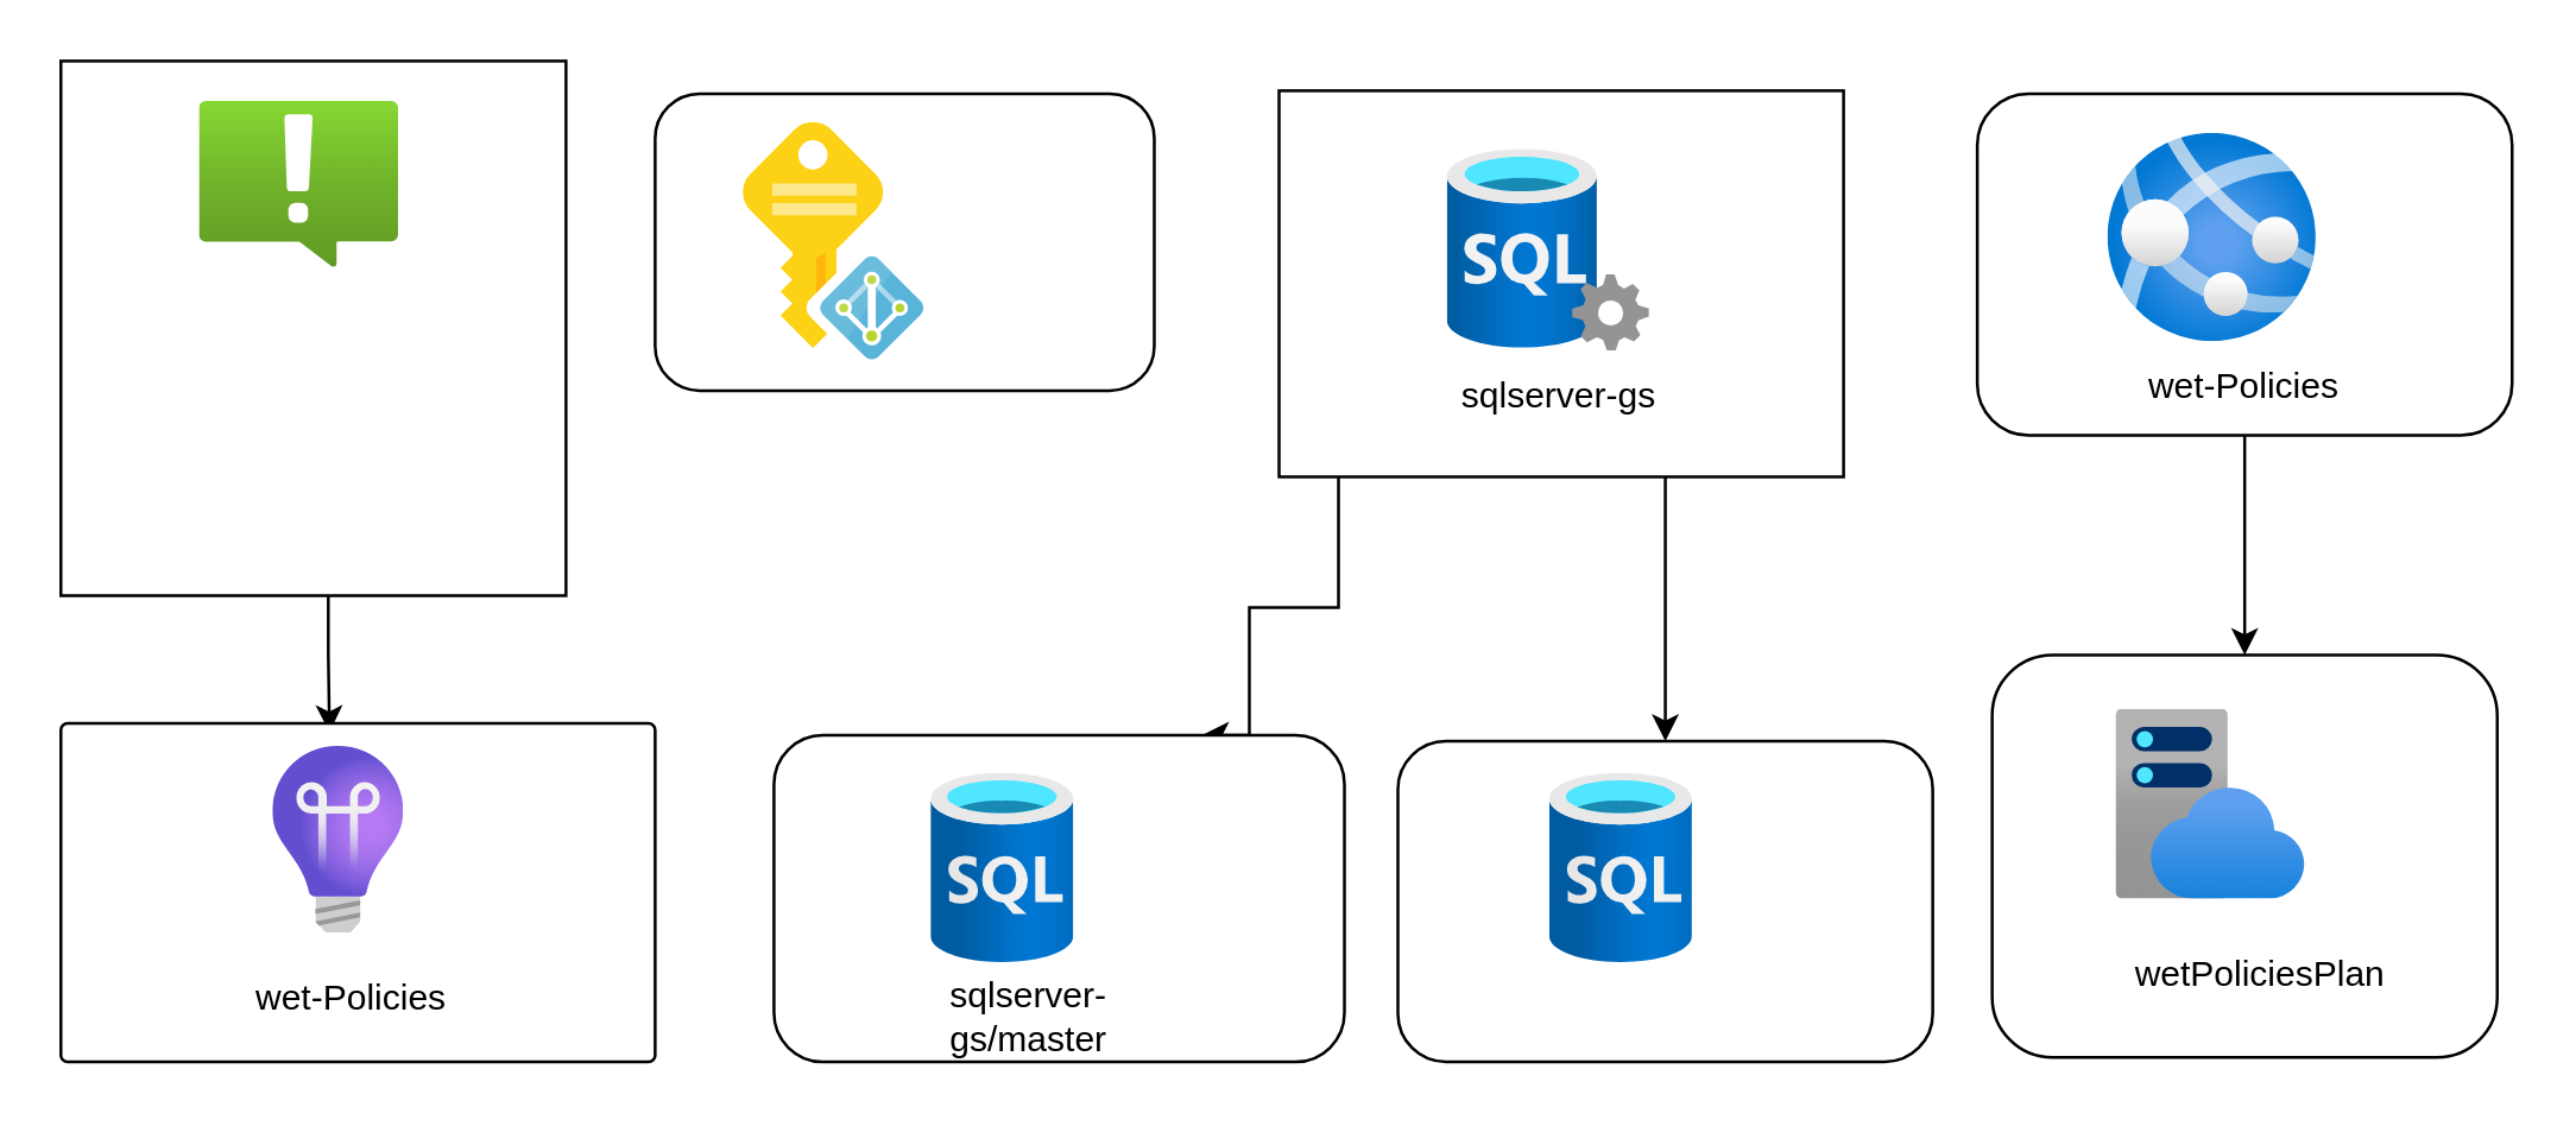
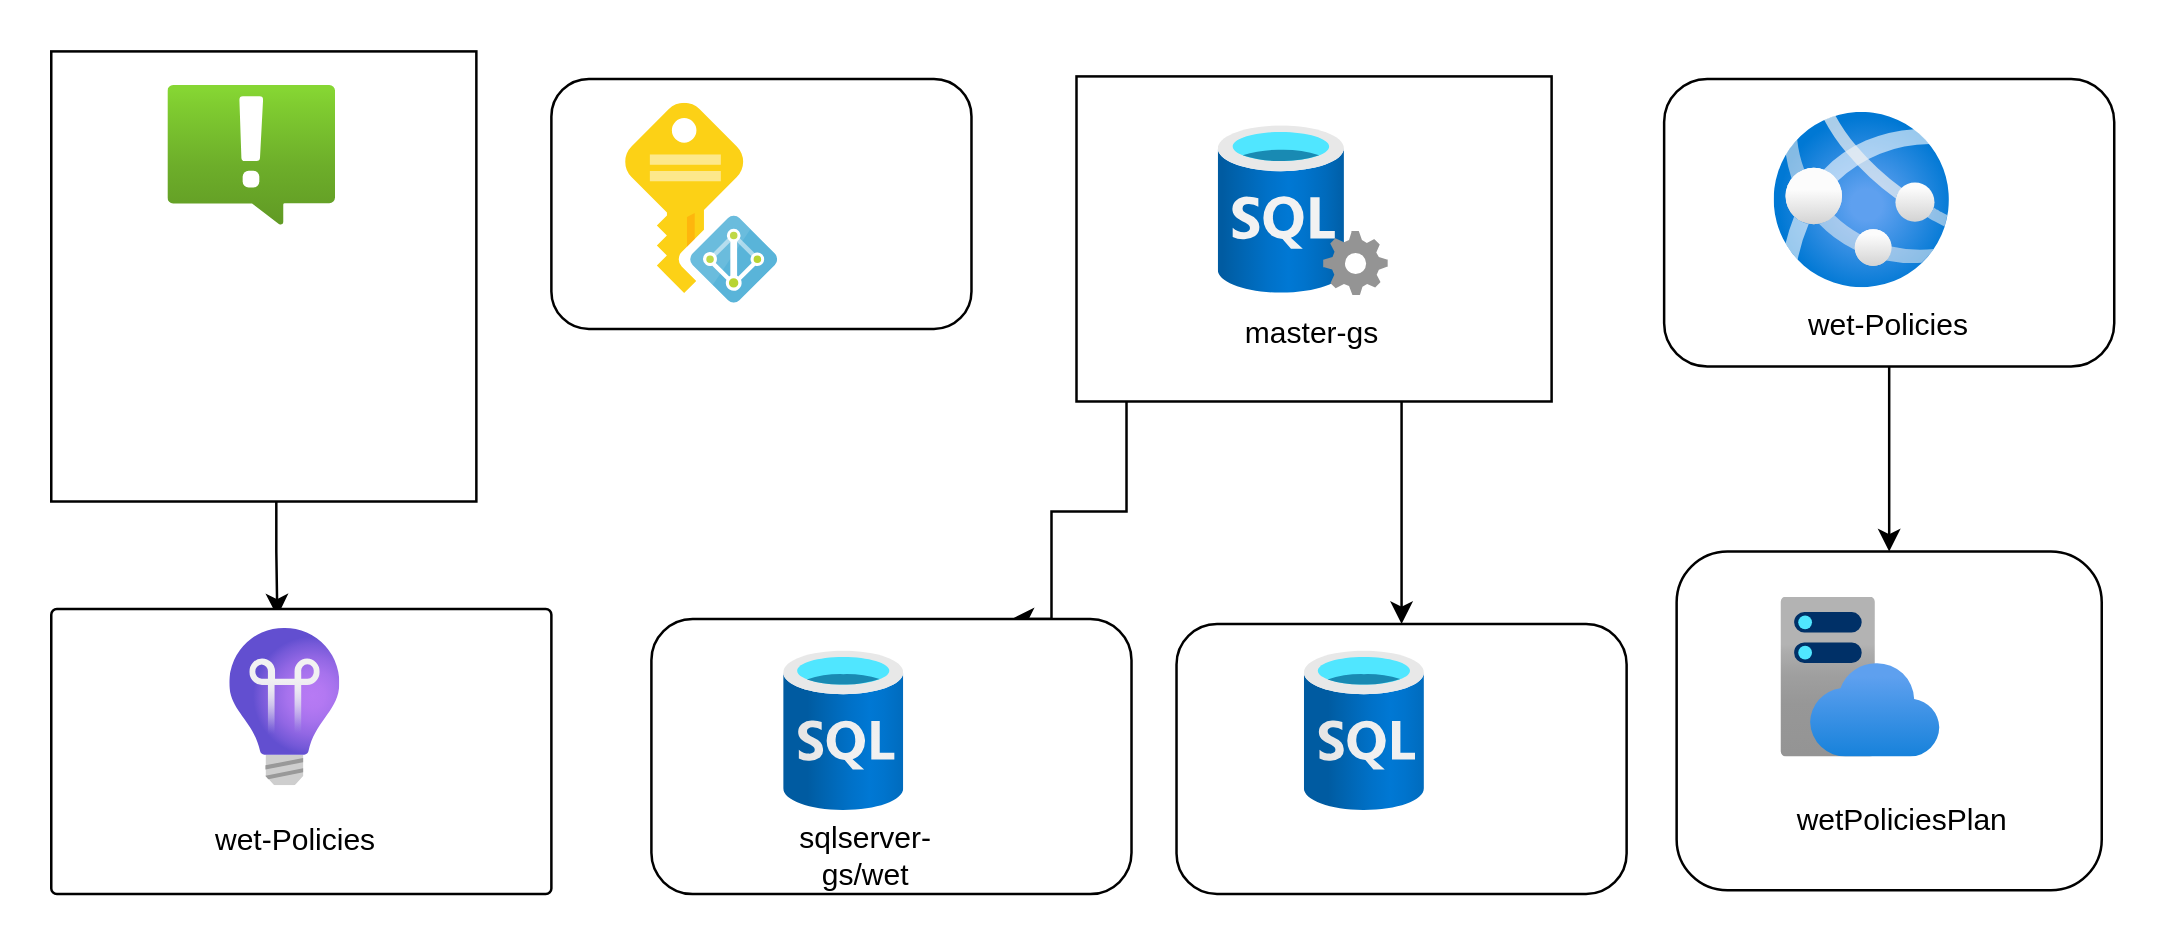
- <mxCell id="17" value="sqlserver-gs" style="text;html=1;align=center;verticalAlign=middle;whiteSpace=wrap;rounded=0;" parent="14" vertex="1"><mxGeometry x="54.286" y="88" width="81.429" height="30" as="geometry" /></mxCell>
+ <mxCell id="17" value="master-gs" style="text;html=1;align=center;verticalAlign=middle;whiteSpace=wrap;rounded=0;" parent="14" vertex="1"><mxGeometry x="54.286" y="88" width="81.429" height="30" as="geometry" /></mxCell>
- <mxCell id="24" value="sqlserver-gs/master" style="text;html=1;align=center;verticalAlign=middle;whiteSpace=wrap;rounded=0;" parent="21" vertex="1"><mxGeometry x="44.983" y="80" width="82.286" height="30" as="geometry" /></mxCell>
+ <mxCell id="24" value="sqlserver-gs/wet" style="text;html=1;align=center;verticalAlign=middle;whiteSpace=wrap;rounded=0;" parent="21" vertex="1"><mxGeometry x="44.983" y="80" width="82.286" height="30" as="geometry" /></mxCell>
